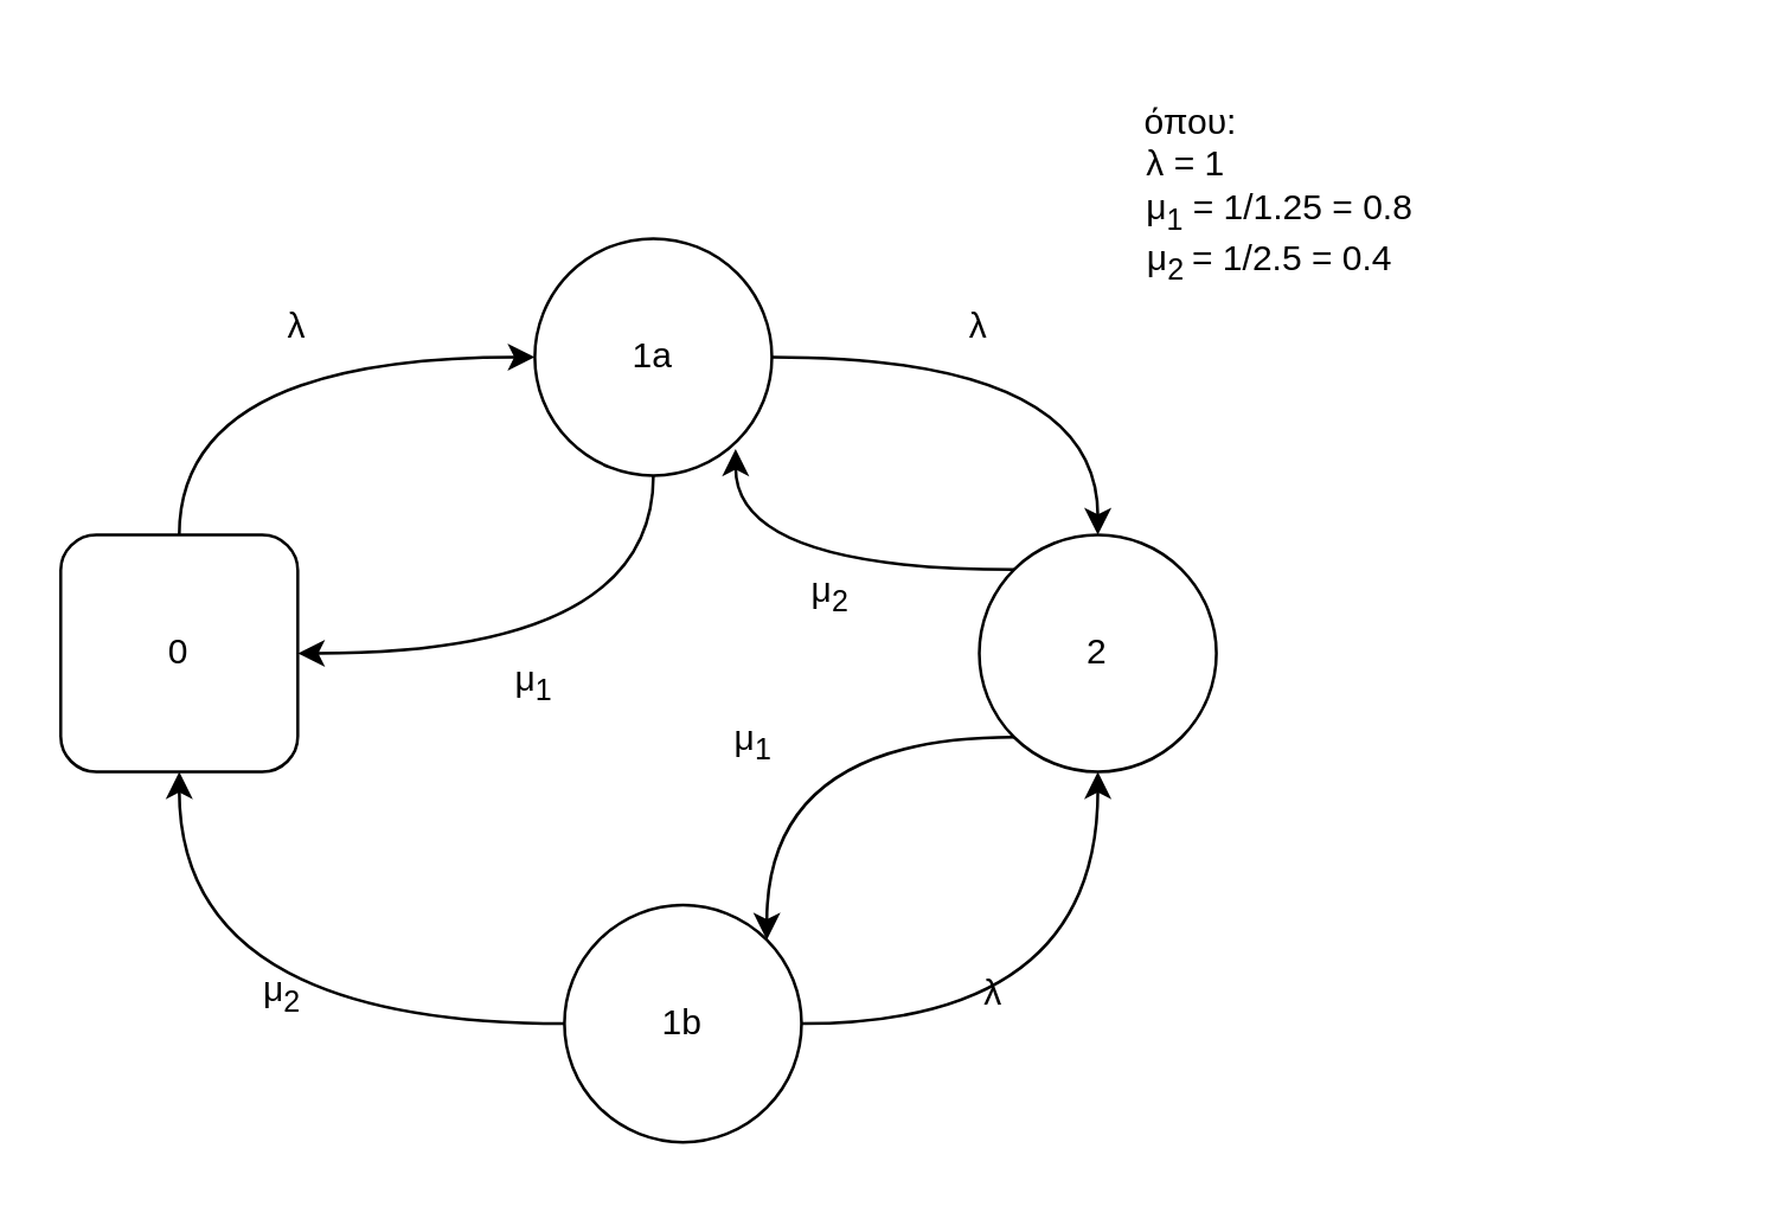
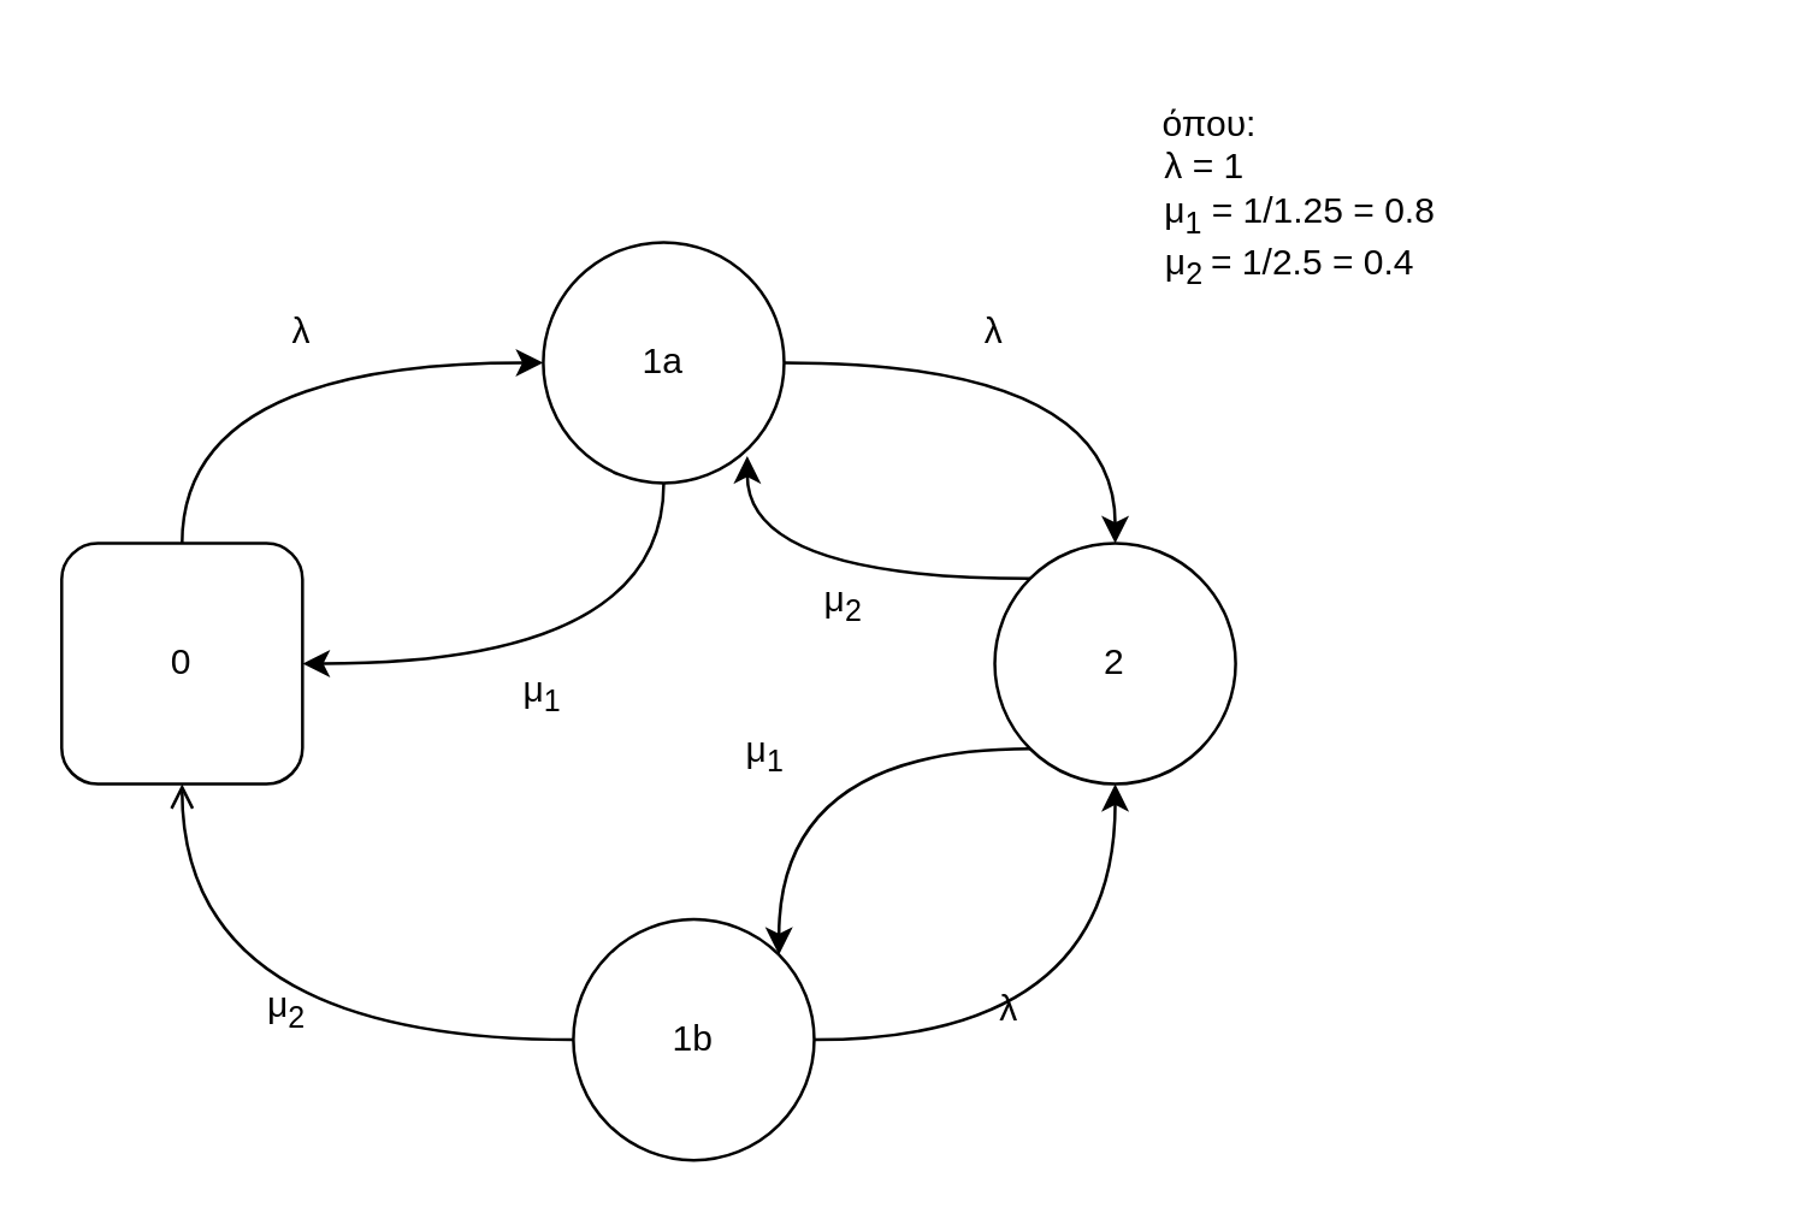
- <mxCell id="7" style="edgeStyle=orthogonalEdgeStyle;rounded=0;orthogonalLoop=1;jettySize=auto;html=1;exitX=0;exitY=0.5;exitDx=0;exitDy=0;entryX=0.5;entryY=1;entryDx=0;entryDy=0;curved=1;" parent="1" source="8" target="3" edge="1"><mxGeometry relative="1" as="geometry" /></mxCell>
+ <mxCell id="7" style="edgeStyle=orthogonalEdgeStyle;rounded=0;orthogonalLoop=1;jettySize=auto;html=1;exitX=0;exitY=0.5;exitDx=0;exitDy=0;entryX=0.5;entryY=1;entryDx=0;entryDy=0;curved=1;endArrow=open;" parent="1" source="8" target="3" edge="1"><mxGeometry relative="1" as="geometry" /></mxCell>
